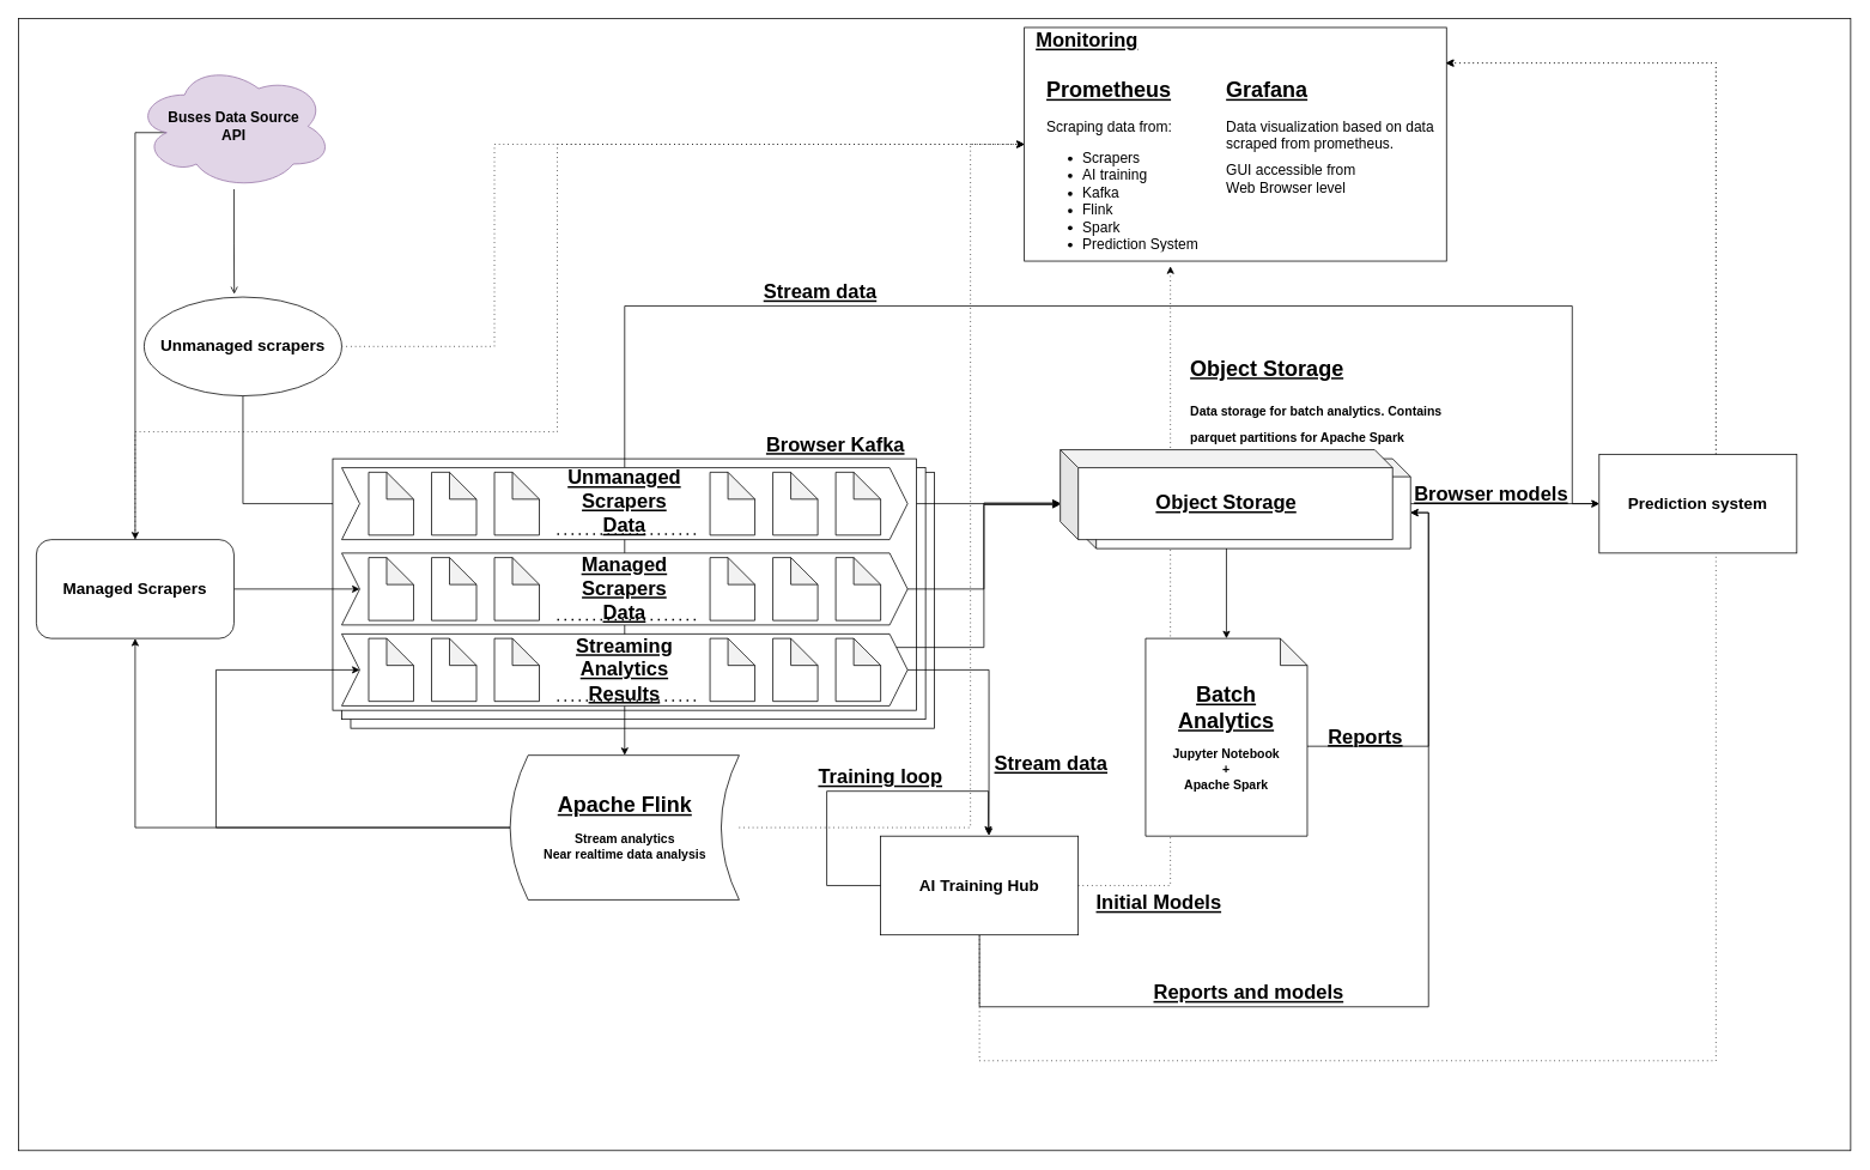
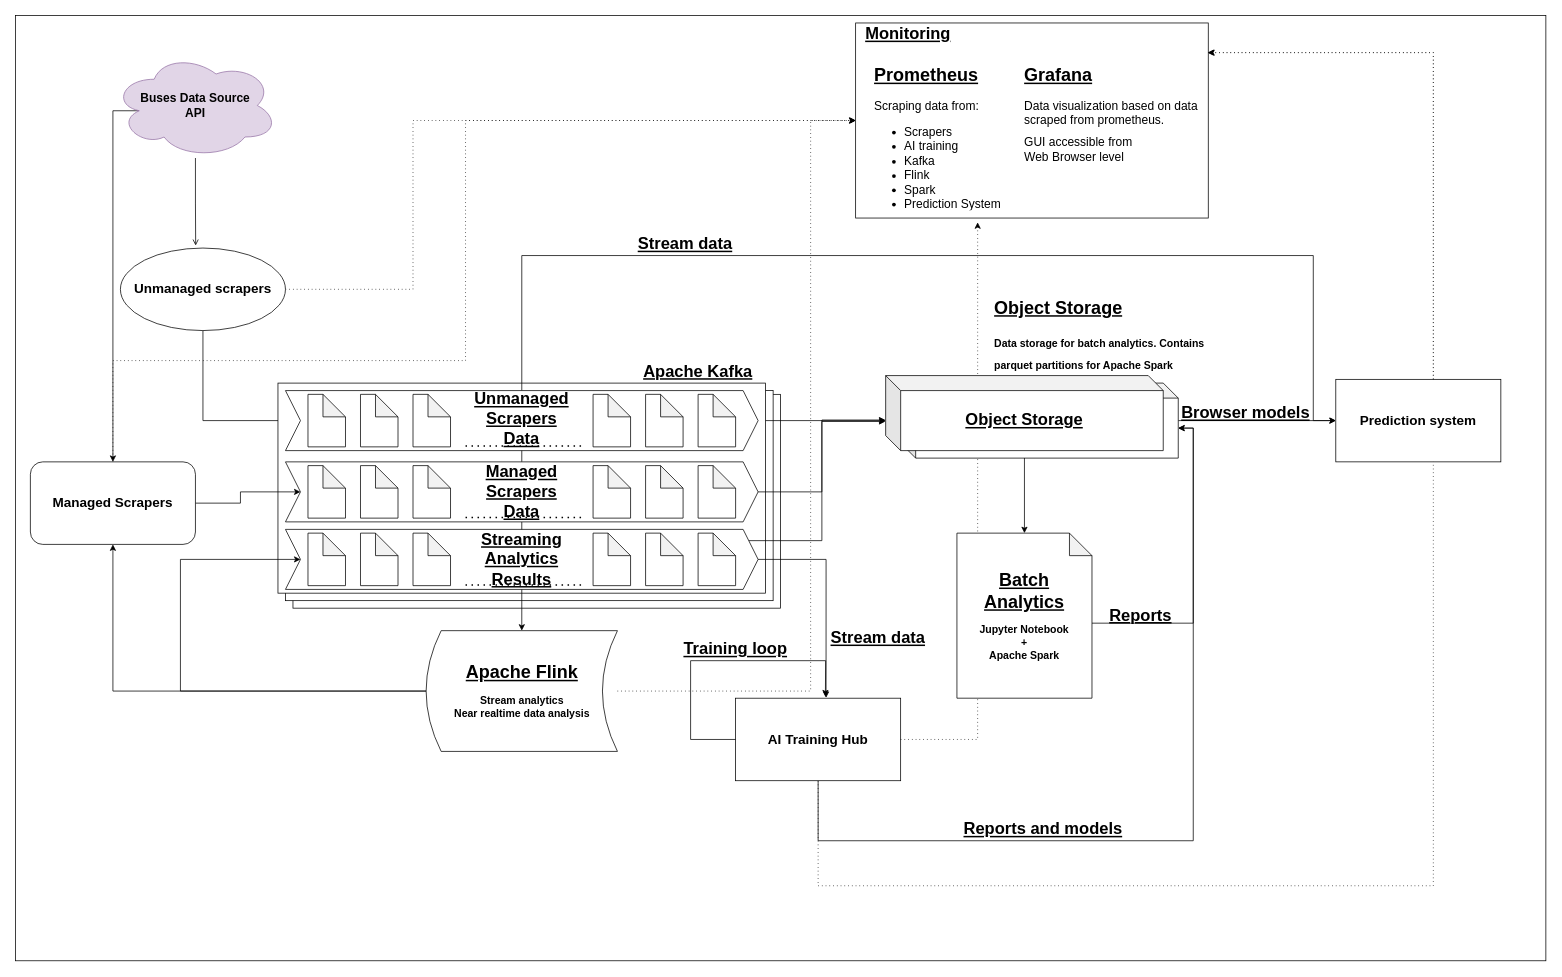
- <mxCell id="24" value="&lt;b&gt;&lt;font style=&quot;font-size: 22px;&quot;&gt;&lt;u&gt;Browser Kafka&lt;/u&gt;&lt;/font&gt;&lt;/b&gt;" style="text;html=1;strokeColor=none;fillColor=none;align=center;verticalAlign=middle;whiteSpace=wrap;rounded=0;" parent="1" vertex="1"><mxGeometry x="840" y="480" width="180" height="30" as="geometry" /></mxCell>
+ <mxCell id="24" value="&lt;b&gt;&lt;font style=&quot;font-size: 22px;&quot;&gt;&lt;u&gt;Apache Kafka&lt;/u&gt;&lt;/font&gt;&lt;/b&gt;" style="text;html=1;strokeColor=none;fillColor=none;align=center;verticalAlign=middle;whiteSpace=wrap;rounded=0;" parent="1" vertex="1"><mxGeometry x="840" y="480" width="180" height="30" as="geometry" /></mxCell>
- <mxCell id="55" value="&lt;font style=&quot;font-size: 18px;&quot;&gt;&lt;b&gt;Managed Scrapers&lt;/b&gt;&lt;/font&gt;" style="rounded=1;whiteSpace=wrap;html=1;" parent="1" vertex="1"><mxGeometry y="600" width="220" height="110" as="geometry" x="40" /></mxCell>
+ <mxCell id="55" value="&lt;font style=&quot;font-size: 18px;&quot;&gt;&lt;b&gt;Managed Scrapers&lt;/b&gt;&lt;/font&gt;" style="rounded=1;whiteSpace=wrap;html=1;" parent="1" vertex="1"><mxGeometry x="40" y="615" width="220" height="110" as="geometry" /></mxCell>
- <mxCell id="58" value="&lt;b&gt;&lt;font style=&quot;font-size: 22px;&quot;&gt;&lt;u&gt;Initial Models&lt;/u&gt;&lt;/font&gt;&lt;/b&gt;" style="text;html=1;strokeColor=none;fillColor=none;align=center;verticalAlign=middle;whiteSpace=wrap;rounded=0;" parent="1" vertex="1"><mxGeometry x="1200" y="990" width="180" height="30" as="geometry" /></mxCell>
